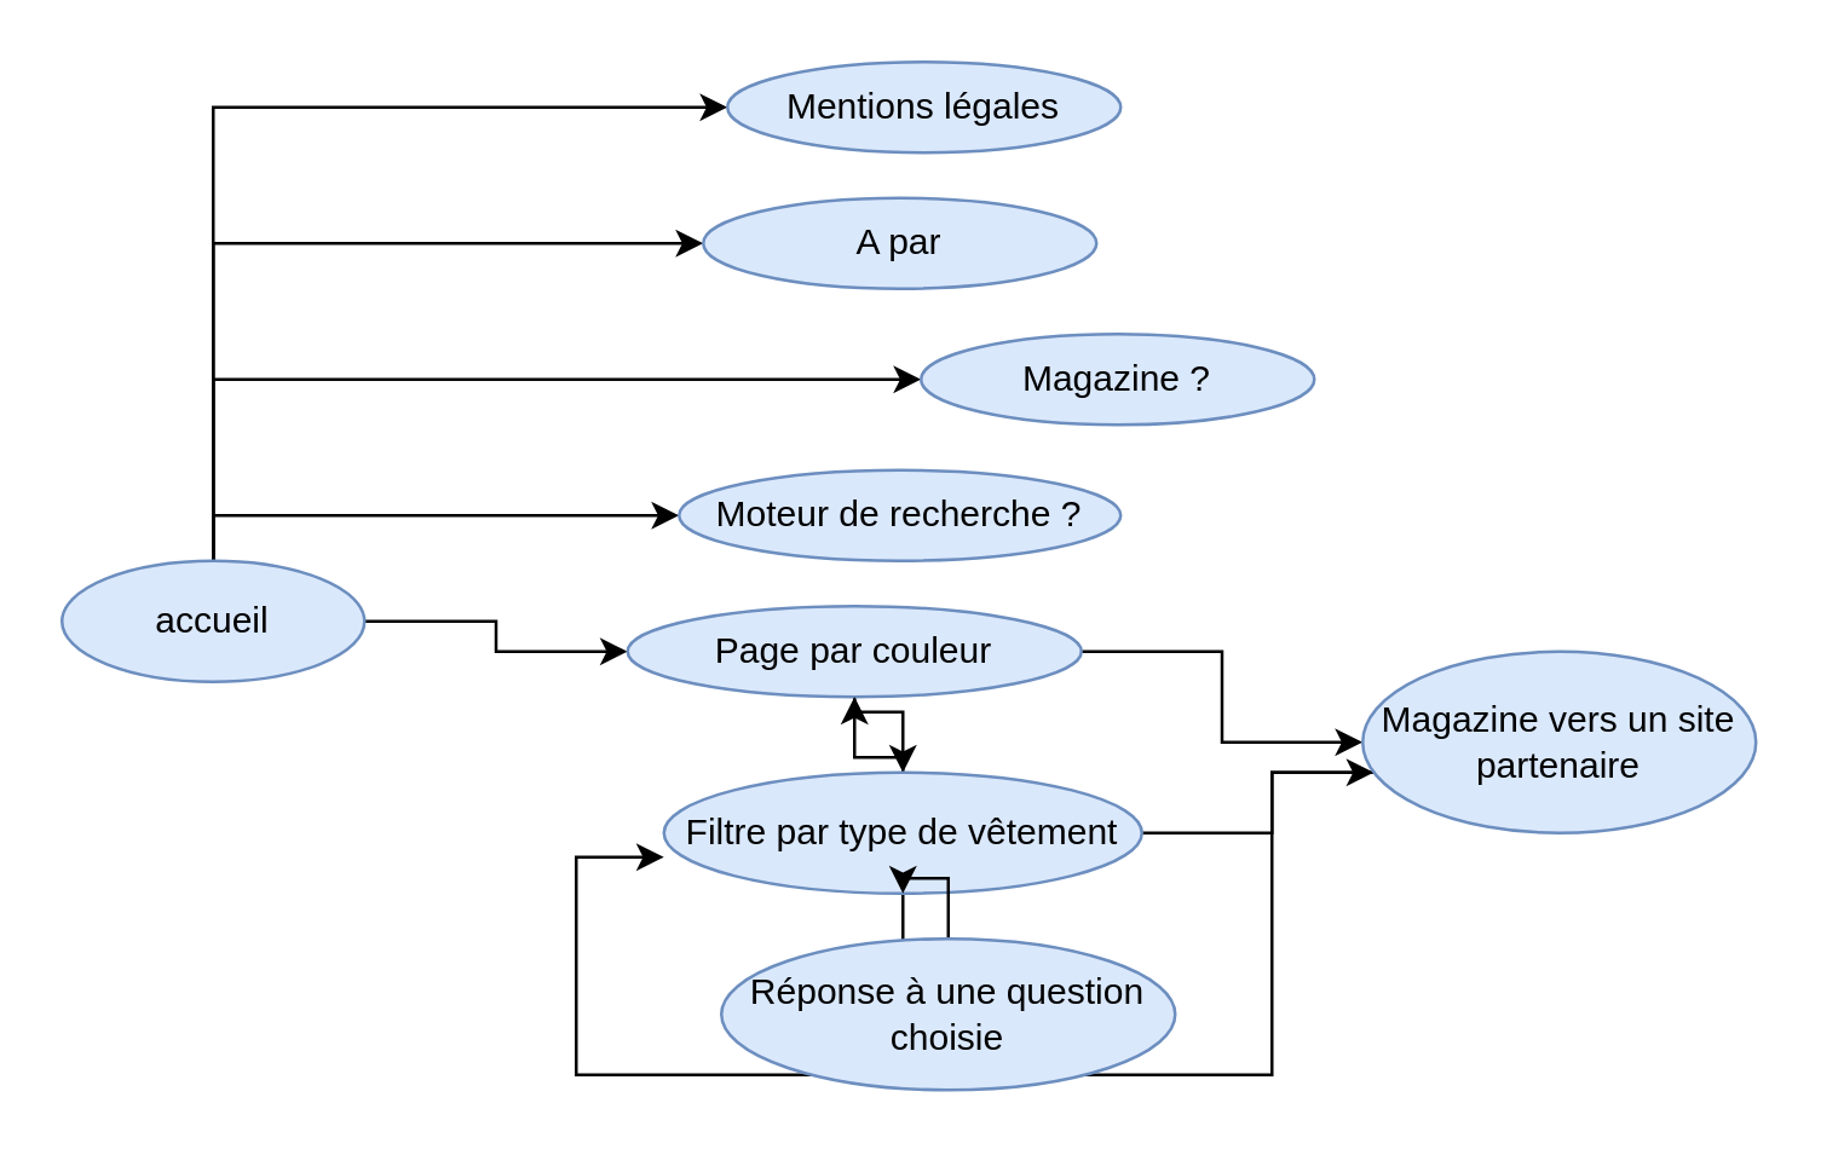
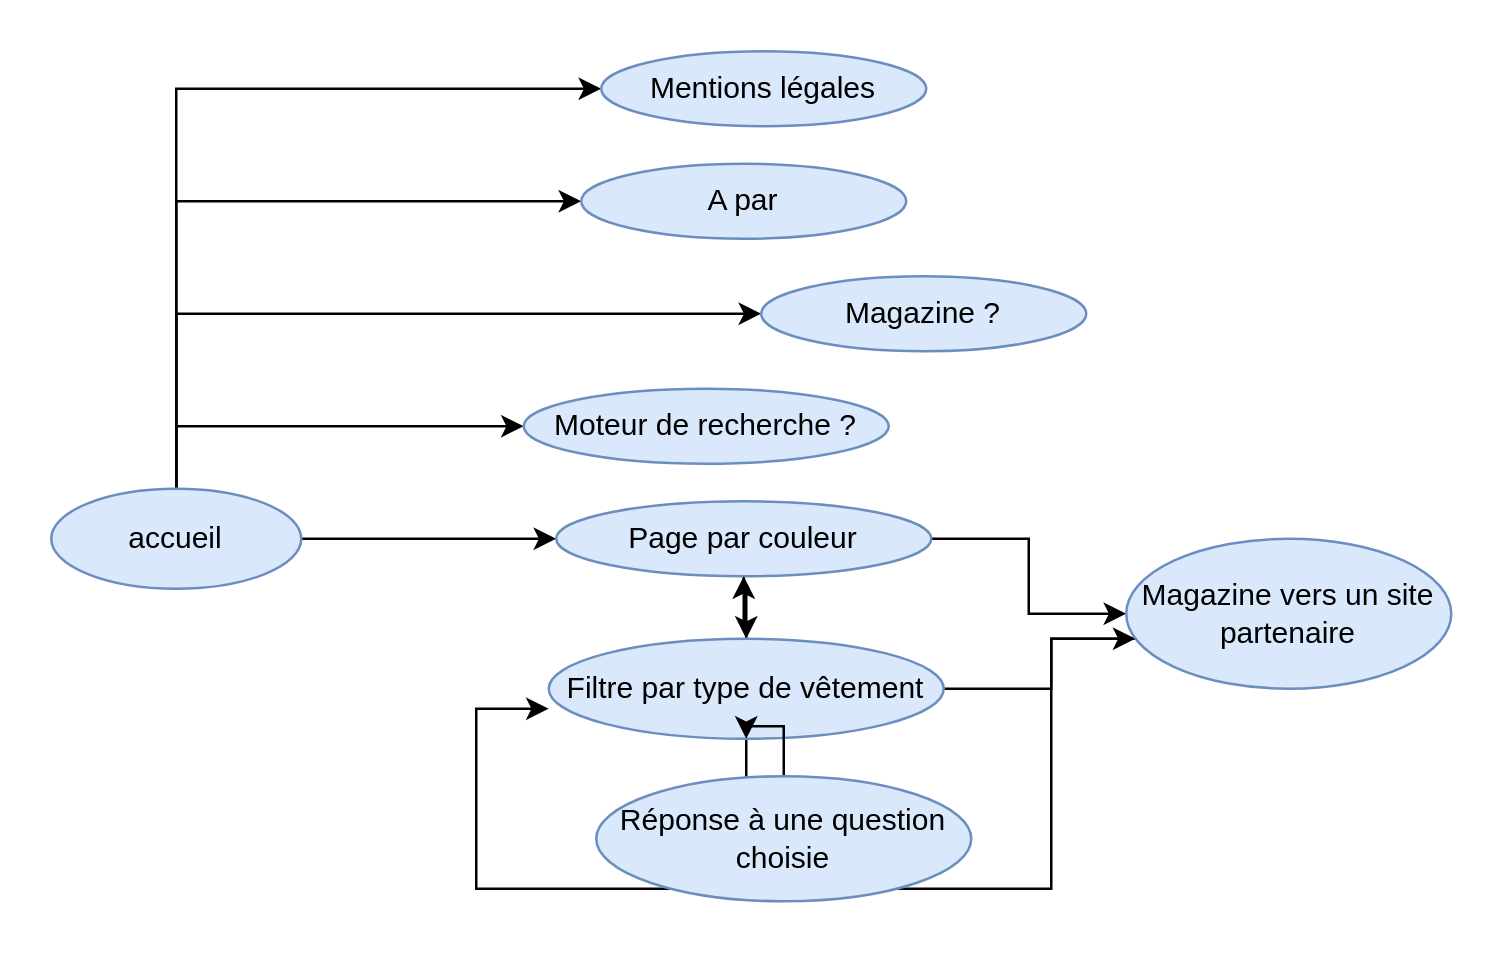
- <mxCell id="21" value="Moteur de recherche ?" style="ellipse;whiteSpace=wrap;html=1;align=center;fillColor=#dae8fc;strokeColor=#6c8ebf;" vertex="1" parent="1"><mxGeometry x="224" y="155" width="146" height="30" as="geometry" /></mxCell>
+ <mxCell id="21" value="Moteur de recherche ?" style="ellipse;whiteSpace=wrap;html=1;align=center;fillColor=#dae8fc;strokeColor=#6c8ebf;" vertex="1" parent="1"><mxGeometry x="209" y="155" width="146" height="30" as="geometry" /></mxCell>
- <mxCell id="7" value="accueil&lt;br&gt;" style="ellipse;whiteSpace=wrap;html=1;align=center;fillColor=#dae8fc;strokeColor=#6c8ebf;" vertex="1" parent="1"><mxGeometry x="20" y="185" width="100" height="40" as="geometry" /></mxCell>
+ <mxCell id="7" value="accueil&lt;br&gt;" style="ellipse;whiteSpace=wrap;html=1;align=center;fillColor=#dae8fc;strokeColor=#6c8ebf;" vertex="1" parent="1"><mxGeometry x="20" y="195" width="100" height="40" as="geometry" /></mxCell>
- <mxCell id="10" value="Page par couleur" style="ellipse;whiteSpace=wrap;html=1;align=center;fillColor=#dae8fc;strokeColor=#6c8ebf;" vertex="1" parent="1"><mxGeometry x="207" y="200" width="150" height="30" as="geometry" /></mxCell>
+ <mxCell id="10" value="Page par couleur" style="ellipse;whiteSpace=wrap;html=1;align=center;fillColor=#dae8fc;strokeColor=#6c8ebf;" vertex="1" parent="1"><mxGeometry x="222" y="200" width="150" height="30" as="geometry" /></mxCell>
